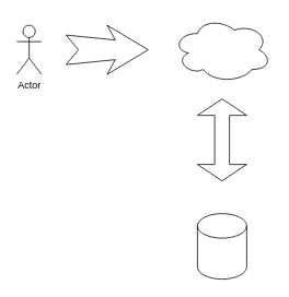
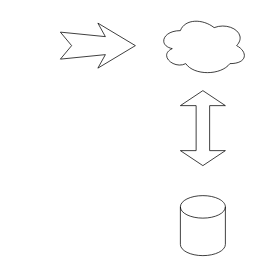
- <mxCell id="2" value="Actor" style="shape=umlActor;verticalLabelPosition=bottom;verticalAlign=top;html=1;outlineConnect=0;" vertex="1" parent="1"><mxGeometry x="20" y="30" width="30" height="60" as="geometry" /></mxCell>
